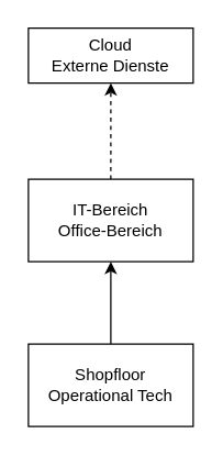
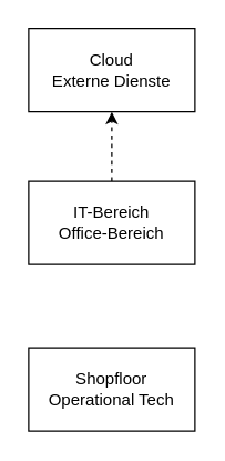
- <mxCell id="2" value="Cloud&lt;br&gt;Externe Dienste" style="rounded=0;whiteSpace=wrap;html=1;" vertex="1" parent="1"><mxGeometry x="20" y="20" width="120" height="40" as="geometry" /></mxCell>
+ <mxCell id="2" value="Cloud&lt;br&gt;Externe Dienste" style="rounded=0;whiteSpace=wrap;html=1;" vertex="1" parent="1"><mxGeometry x="20" y="20" width="120" height="60" as="geometry" /></mxCell>
- <mxCell id="5" style="edgeStyle=orthogonalEdgeStyle;rounded=0;orthogonalLoop=1;jettySize=auto;html=1;exitX=0.5;exitY=0;exitDx=0;exitDy=0;" edge="1" parent="1" source="6" target="4"><mxGeometry relative="1" as="geometry" /></mxCell>
